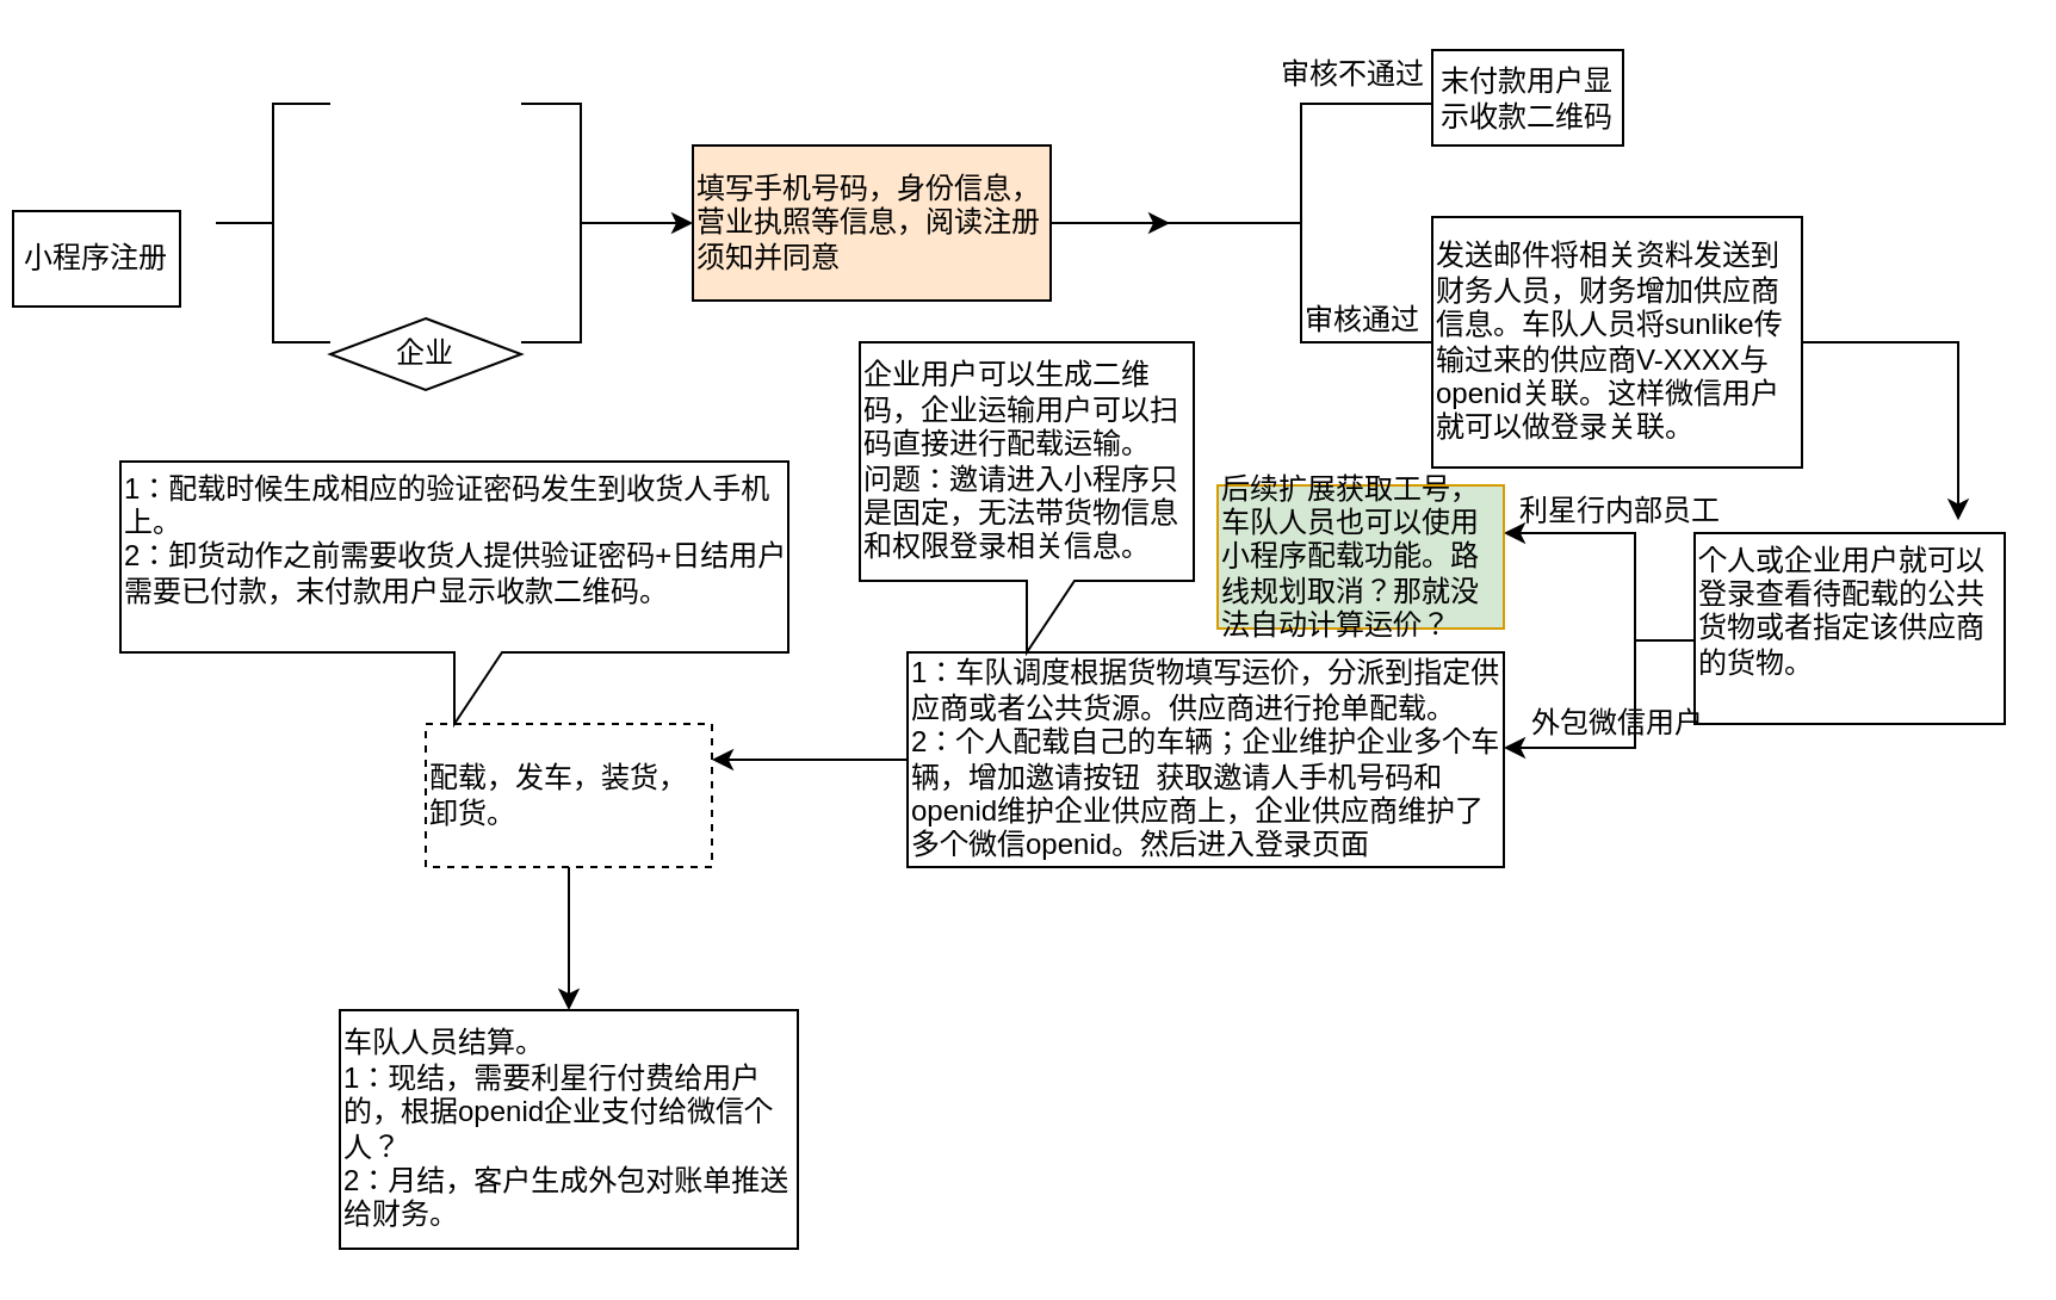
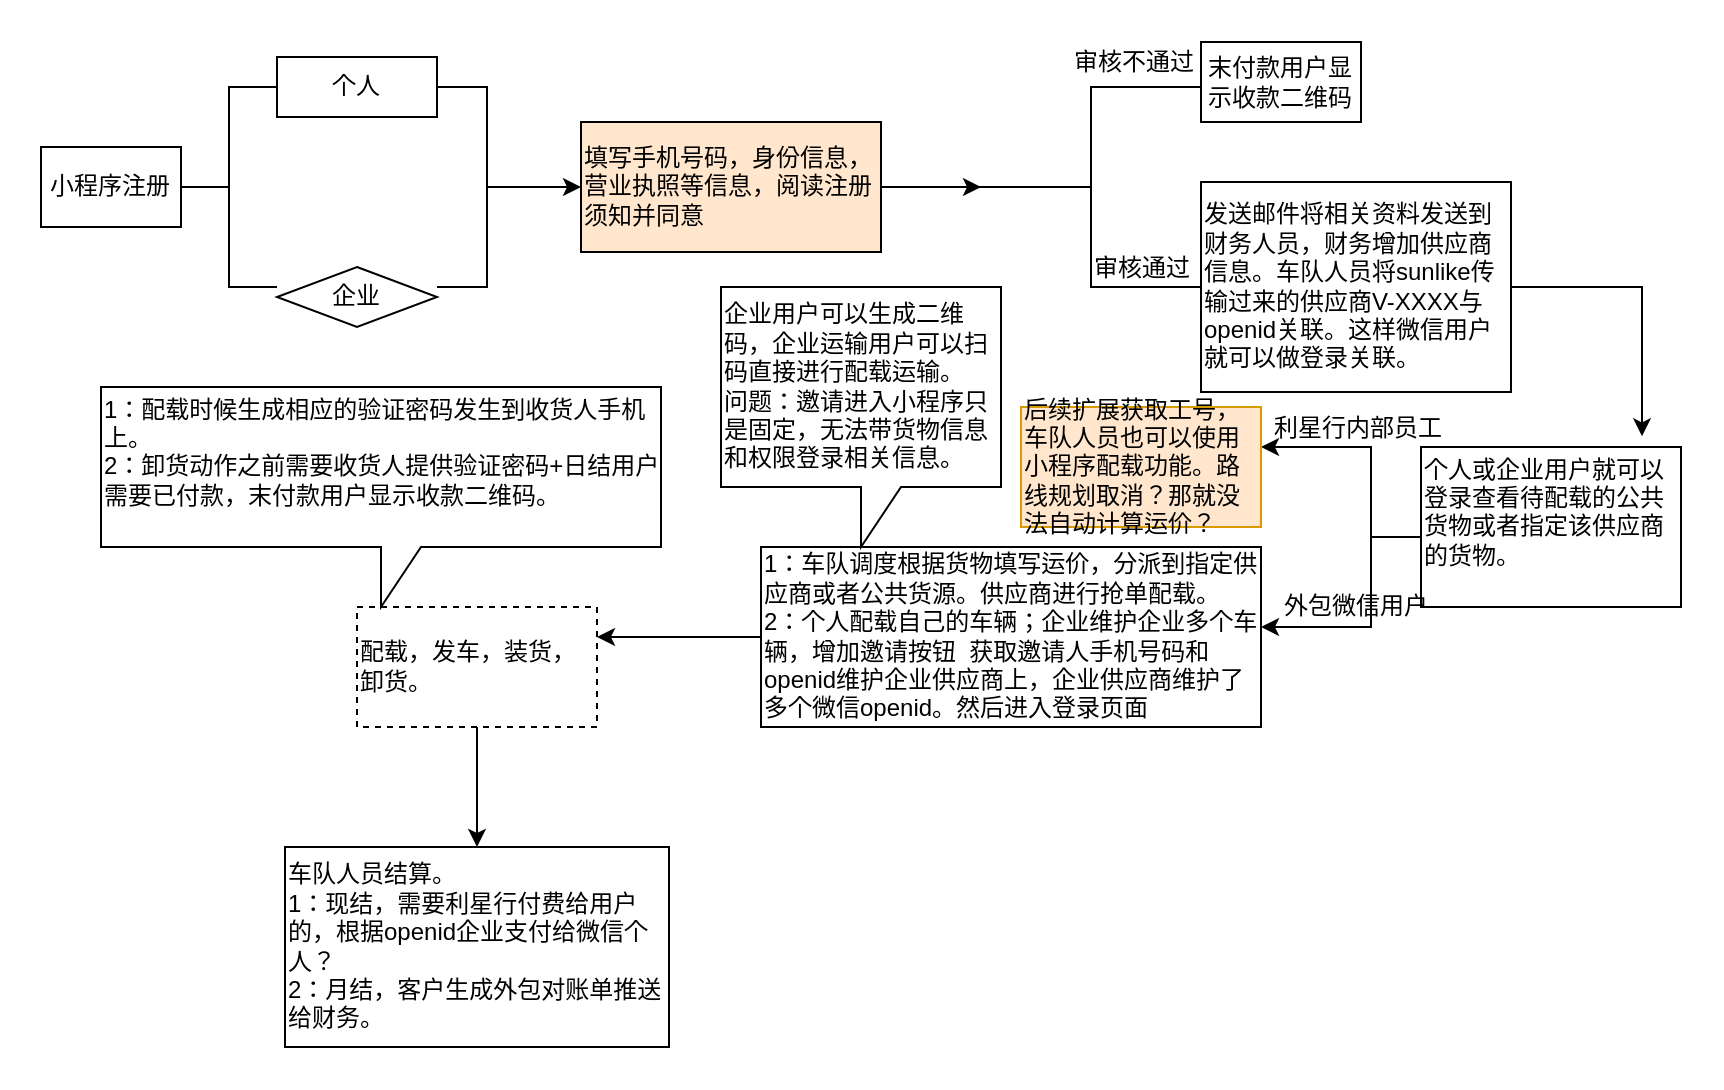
+ <mxCell id="4" value="个人" style="rounded=0;whiteSpace=wrap;html=1;" vertex="1" parent="1"><mxGeometry x="138" y="28" width="80" height="30" as="geometry" /></mxCell>
- <mxCell id="2" value="小程序注册" style="rounded=0;whiteSpace=wrap;html=1;" vertex="1" parent="1"><mxGeometry x="5" y="88" width="70" height="40" as="geometry" /></mxCell>
+ <mxCell id="2" value="小程序注册" style="rounded=0;whiteSpace=wrap;html=1;" vertex="1" parent="1"><mxGeometry y="73" width="70" height="40" as="geometry" x="20" /></mxCell>
- <mxCell id="21" value="后续扩展获取工号，车队人员也可以使用小程序配载功能。路线规划取消？那就没法自动计算运价？" style="rounded=0;whiteSpace=wrap;html=1;strokeWidth=1;fillColor=#d5e8d4;strokeColor=#d79b00;align=left;" vertex="1" parent="1"><mxGeometry x="510" y="203" width="120" height="60" as="geometry" /></mxCell>
+ <mxCell id="21" value="后续扩展获取工号，车队人员也可以使用小程序配载功能。路线规划取消？那就没法自动计算运价？" style="rounded=0;whiteSpace=wrap;html=1;strokeWidth=1;fillColor=#ffe6cc;strokeColor=#d79b00;align=left;" vertex="1" parent="1"><mxGeometry x="510" y="203" width="120" height="60" as="geometry" /></mxCell>
